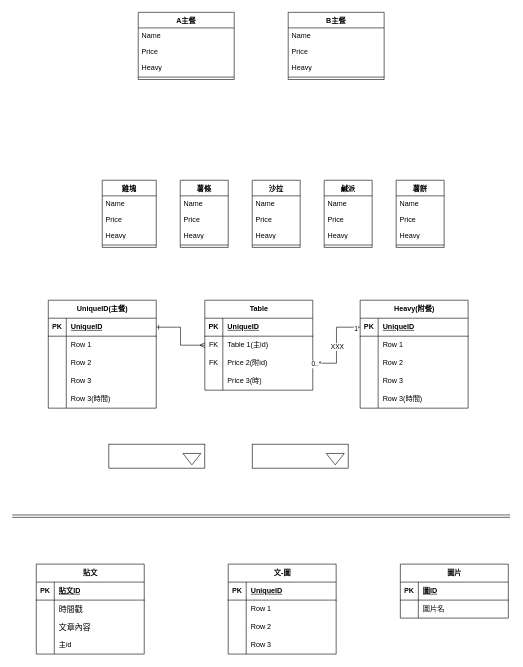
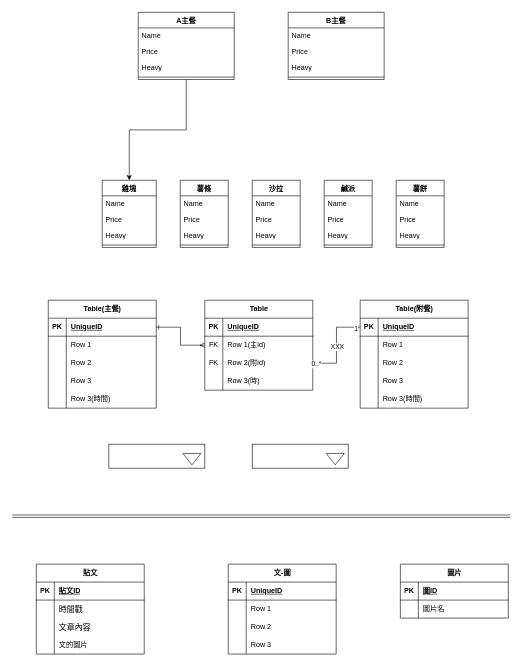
+ <mxCell id="2" style="edgeStyle=orthogonalEdgeStyle;rounded=0;orthogonalLoop=1;jettySize=auto;html=1;" edge="1" parent="1" source="3" target="8"><mxGeometry relative="1" as="geometry" /></mxCell>
- <mxCell id="38" value="UniqueID(主餐)" style="shape=table;startSize=30;container=1;collapsible=1;childLayout=tableLayout;fixedRows=1;rowLines=0;fontStyle=1;align=center;resizeLast=1;html=1;" vertex="1" parent="1"><mxGeometry x="80" y="500" width="180" height="180" as="geometry" /></mxCell>
+ <mxCell id="38" value="Table(主餐)" style="shape=table;startSize=30;container=1;collapsible=1;childLayout=tableLayout;fixedRows=1;rowLines=0;fontStyle=1;align=center;resizeLast=1;html=1;" vertex="1" parent="1"><mxGeometry x="80" y="500" width="180" height="180" as="geometry" /></mxCell>
- <mxCell id="54" value="Heavy(附餐)" style="shape=table;startSize=30;container=1;collapsible=1;childLayout=tableLayout;fixedRows=1;rowLines=0;fontStyle=1;align=center;resizeLast=1;html=1;" vertex="1" parent="1"><mxGeometry x="600" y="500" width="180" height="180" as="geometry" /></mxCell>
+ <mxCell id="54" value="Table(附餐)" style="shape=table;startSize=30;container=1;collapsible=1;childLayout=tableLayout;fixedRows=1;rowLines=0;fontStyle=1;align=center;resizeLast=1;html=1;" vertex="1" parent="1"><mxGeometry x="600" y="500" width="180" height="180" as="geometry" /></mxCell>
- <mxCell id="76" value="Table 1(主id)" style="shape=partialRectangle;connectable=0;fillColor=none;top=0;left=0;bottom=0;right=0;align=left;spacingLeft=6;overflow=hidden;whiteSpace=wrap;html=1;" vertex="1" parent="74"><mxGeometry x="30" width="150" height="30" as="geometry"><mxRectangle width="150" height="30" as="alternateBounds" /></mxGeometry></mxCell>
+ <mxCell id="76" value="Row 1(主id)" style="shape=partialRectangle;connectable=0;fillColor=none;top=0;left=0;bottom=0;right=0;align=left;spacingLeft=6;overflow=hidden;whiteSpace=wrap;html=1;" vertex="1" parent="74"><mxGeometry x="30" width="150" height="30" as="geometry"><mxRectangle width="150" height="30" as="alternateBounds" /></mxGeometry></mxCell>
- <mxCell id="79" value="Price 2(附id)" style="shape=partialRectangle;connectable=0;fillColor=none;top=0;left=0;bottom=0;right=0;align=left;spacingLeft=6;overflow=hidden;whiteSpace=wrap;html=1;" vertex="1" parent="77"><mxGeometry x="30" width="150" height="30" as="geometry"><mxRectangle width="150" height="30" as="alternateBounds" /></mxGeometry></mxCell>
+ <mxCell id="79" value="Row 2(附id)" style="shape=partialRectangle;connectable=0;fillColor=none;top=0;left=0;bottom=0;right=0;align=left;spacingLeft=6;overflow=hidden;whiteSpace=wrap;html=1;" vertex="1" parent="77"><mxGeometry x="30" width="150" height="30" as="geometry"><mxRectangle width="150" height="30" as="alternateBounds" /></mxGeometry></mxCell>
- <mxCell id="82" value="Price 3(時)" style="shape=partialRectangle;connectable=0;fillColor=none;top=0;left=0;bottom=0;right=0;align=left;spacingLeft=6;overflow=hidden;whiteSpace=wrap;html=1;" vertex="1" parent="80"><mxGeometry x="30" width="150" height="30" as="geometry"><mxRectangle width="150" height="30" as="alternateBounds" /></mxGeometry></mxCell>
+ <mxCell id="82" value="Row 3(時)" style="shape=partialRectangle;connectable=0;fillColor=none;top=0;left=0;bottom=0;right=0;align=left;spacingLeft=6;overflow=hidden;whiteSpace=wrap;html=1;" vertex="1" parent="80"><mxGeometry x="30" width="150" height="30" as="geometry"><mxRectangle width="150" height="30" as="alternateBounds" /></mxGeometry></mxCell>
- <mxCell id="105" value="主id" style="shape=partialRectangle;connectable=0;fillColor=none;top=0;left=0;bottom=0;right=0;align=left;spacingLeft=6;overflow=hidden;whiteSpace=wrap;html=1;" vertex="1" parent="103"><mxGeometry x="30" width="150" height="30" as="geometry"><mxRectangle width="150" height="30" as="alternateBounds" /></mxGeometry></mxCell>
+ <mxCell id="105" value="文的圖片" style="shape=partialRectangle;connectable=0;fillColor=none;top=0;left=0;bottom=0;right=0;align=left;spacingLeft=6;overflow=hidden;whiteSpace=wrap;html=1;" vertex="1" parent="103"><mxGeometry x="30" width="150" height="30" as="geometry"><mxRectangle width="150" height="30" as="alternateBounds" /></mxGeometry></mxCell>
